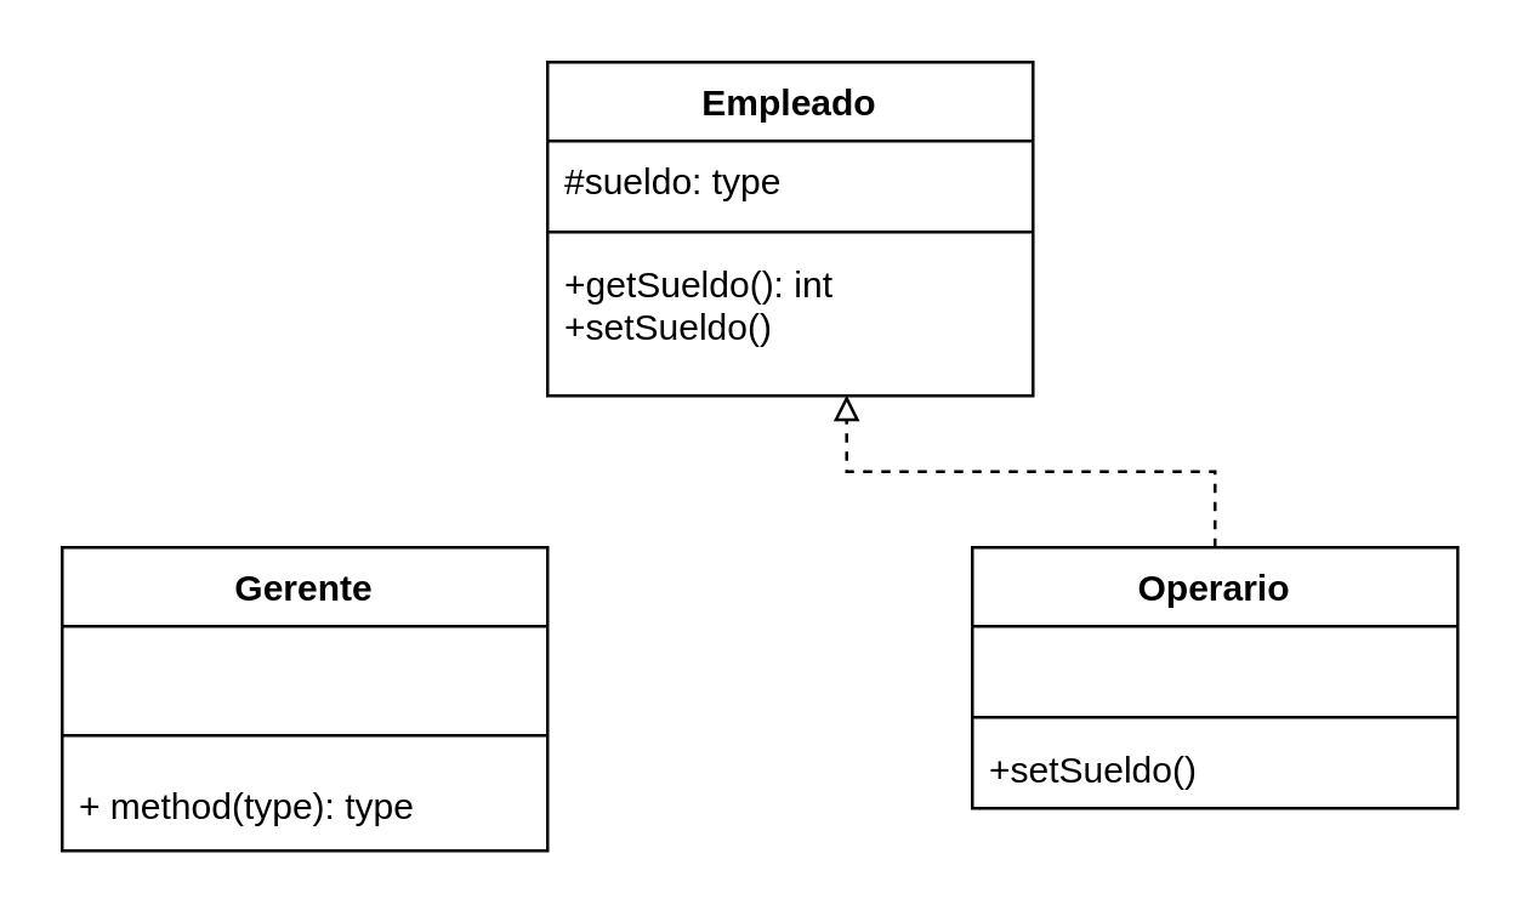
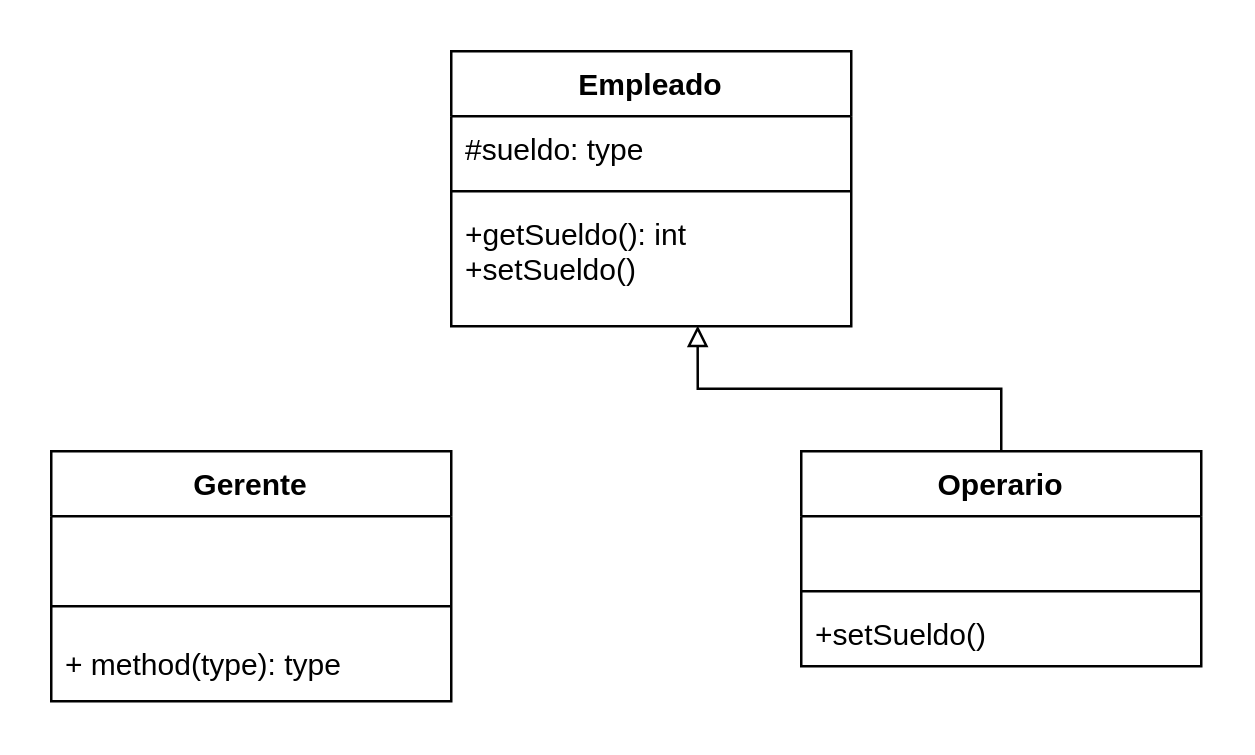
- <mxCell id="6" style="edgeStyle=orthogonalEdgeStyle;rounded=0;orthogonalLoop=1;jettySize=auto;html=1;entryX=0.384;entryY=0.005;entryDx=0;entryDy=0;entryPerimeter=0;strokeColor=#000000;endArrow=block;endFill=0;dashed=1;" edge="1" parent="1" source="7" target="5"><mxGeometry relative="1" as="geometry" /></mxCell>
+ <mxCell id="6" style="edgeStyle=orthogonalEdgeStyle;rounded=0;orthogonalLoop=1;jettySize=auto;html=1;entryX=0.384;entryY=0.005;entryDx=0;entryDy=0;entryPerimeter=0;strokeColor=#000000;endArrow=block;endFill=0;" edge="1" parent="1" source="7" target="5"><mxGeometry relative="1" as="geometry" /></mxCell>
